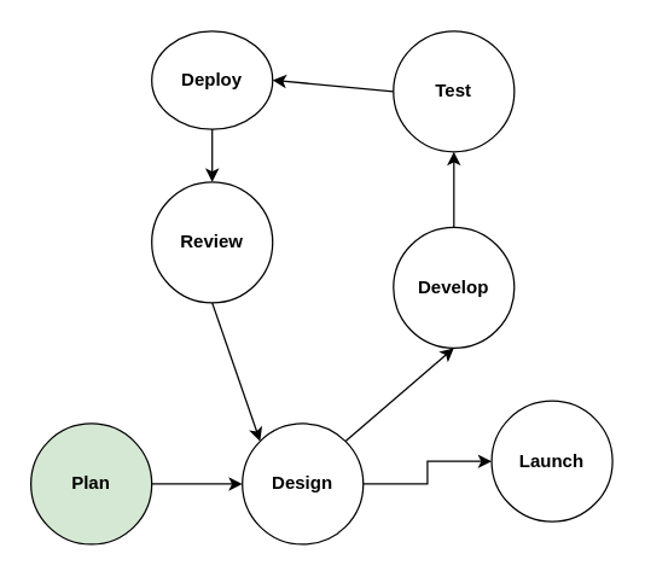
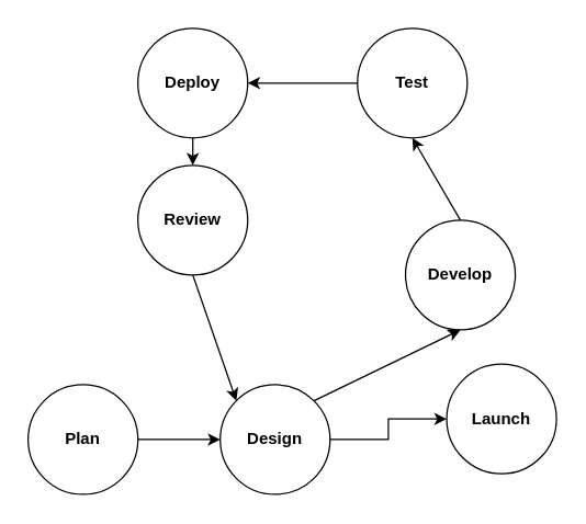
- <mxCell id="13" value="Deploy" style="ellipse;whiteSpace=wrap;html=1;aspect=fixed;fontStyle=1" vertex="1" parent="1"><mxGeometry x="100" y="20" width="80" height="65" as="geometry" /></mxCell>
+ <mxCell id="13" value="Deploy" style="ellipse;whiteSpace=wrap;html=1;aspect=fixed;fontStyle=1" vertex="1" parent="1"><mxGeometry x="100" y="20" width="80" height="80" as="geometry" /></mxCell>
- <mxCell id="9" value="Develop" style="ellipse;whiteSpace=wrap;html=1;aspect=fixed;fontStyle=1" vertex="1" parent="1"><mxGeometry x="260" y="150" width="80" height="80" as="geometry" /></mxCell>
+ <mxCell id="9" value="Develop" style="ellipse;whiteSpace=wrap;html=1;aspect=fixed;fontStyle=1" vertex="1" parent="1"><mxGeometry x="295" y="160" width="80" height="80" as="geometry" /></mxCell>
- <mxCell id="3" value="Plan" style="ellipse;whiteSpace=wrap;html=1;aspect=fixed;fontStyle=1;fillColor=#d5e8d4;" vertex="1" parent="1"><mxGeometry x="20" y="280" width="80" height="80" as="geometry" /></mxCell>
+ <mxCell id="3" value="Plan" style="ellipse;whiteSpace=wrap;html=1;aspect=fixed;fontStyle=1" vertex="1" parent="1"><mxGeometry x="20" y="280" width="80" height="80" as="geometry" /></mxCell>
